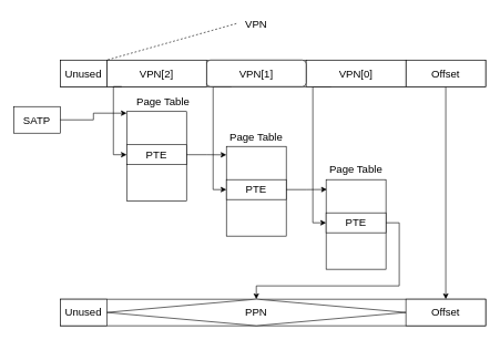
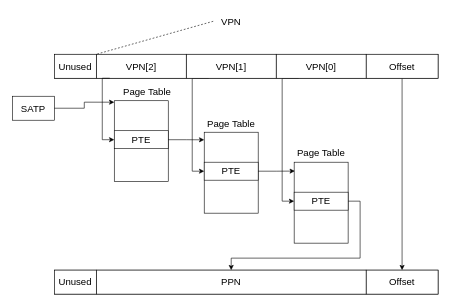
- <mxCell id="8" value="VPN[1]" style="whiteSpace=wrap;html=1;fontSize=16;rounded=1;" vertex="1" parent="1"><mxGeometry x="310" y="90" width="150" height="40" as="geometry" /></mxCell>
+ <mxCell id="8" value="VPN[1]" style="rounded=0;whiteSpace=wrap;html=1;fontSize=16;" vertex="1" parent="1"><mxGeometry x="310" y="90" width="150" height="40" as="geometry" /></mxCell>
- <mxCell id="29" value="PPN" style="rhombus;whiteSpace=wrap;html=1;fontSize=16;" vertex="1" parent="1"><mxGeometry x="160" y="450" width="450" height="40" as="geometry" /></mxCell>
+ <mxCell id="29" value="PPN" style="rounded=0;whiteSpace=wrap;html=1;fontSize=16;" vertex="1" parent="1"><mxGeometry x="160" y="450" width="450" height="40" as="geometry" /></mxCell>
